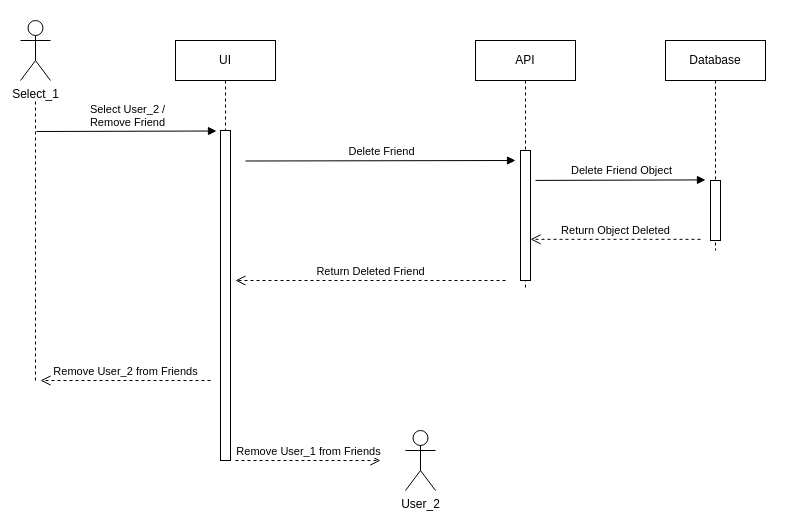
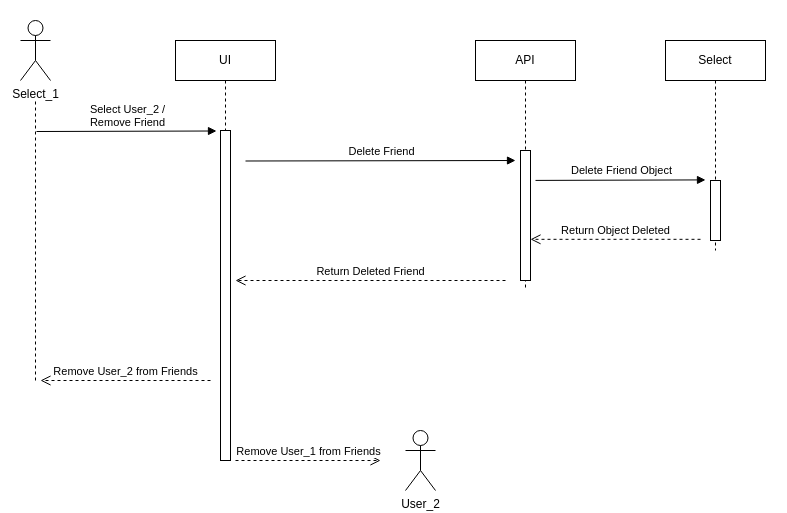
- <mxCell id="6" value="Database" style="shape=umlLifeline;perimeter=lifelinePerimeter;whiteSpace=wrap;html=1;container=0;dropTarget=0;collapsible=0;recursiveResize=0;outlineConnect=0;portConstraint=eastwest;newEdgeStyle={&quot;edgeStyle&quot;:&quot;elbowEdgeStyle&quot;,&quot;elbow&quot;:&quot;vertical&quot;,&quot;curved&quot;:0,&quot;rounded&quot;:0};" parent="1" vertex="1"><mxGeometry x="665" y="40" width="100" height="210" as="geometry" /></mxCell>
+ <mxCell id="6" value="Select" style="shape=umlLifeline;perimeter=lifelinePerimeter;whiteSpace=wrap;html=1;container=0;dropTarget=0;collapsible=0;recursiveResize=0;outlineConnect=0;portConstraint=eastwest;newEdgeStyle={&quot;edgeStyle&quot;:&quot;elbowEdgeStyle&quot;,&quot;elbow&quot;:&quot;vertical&quot;,&quot;curved&quot;:0,&quot;rounded&quot;:0};" parent="1" vertex="1"><mxGeometry x="665" y="40" width="100" height="210" as="geometry" /></mxCell>
